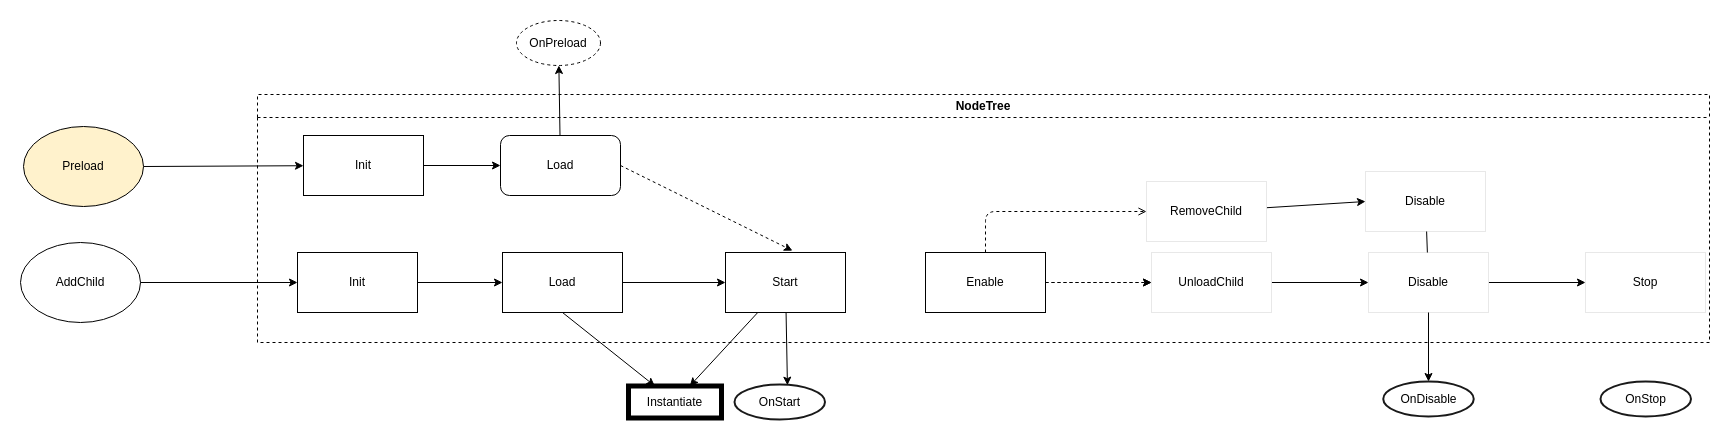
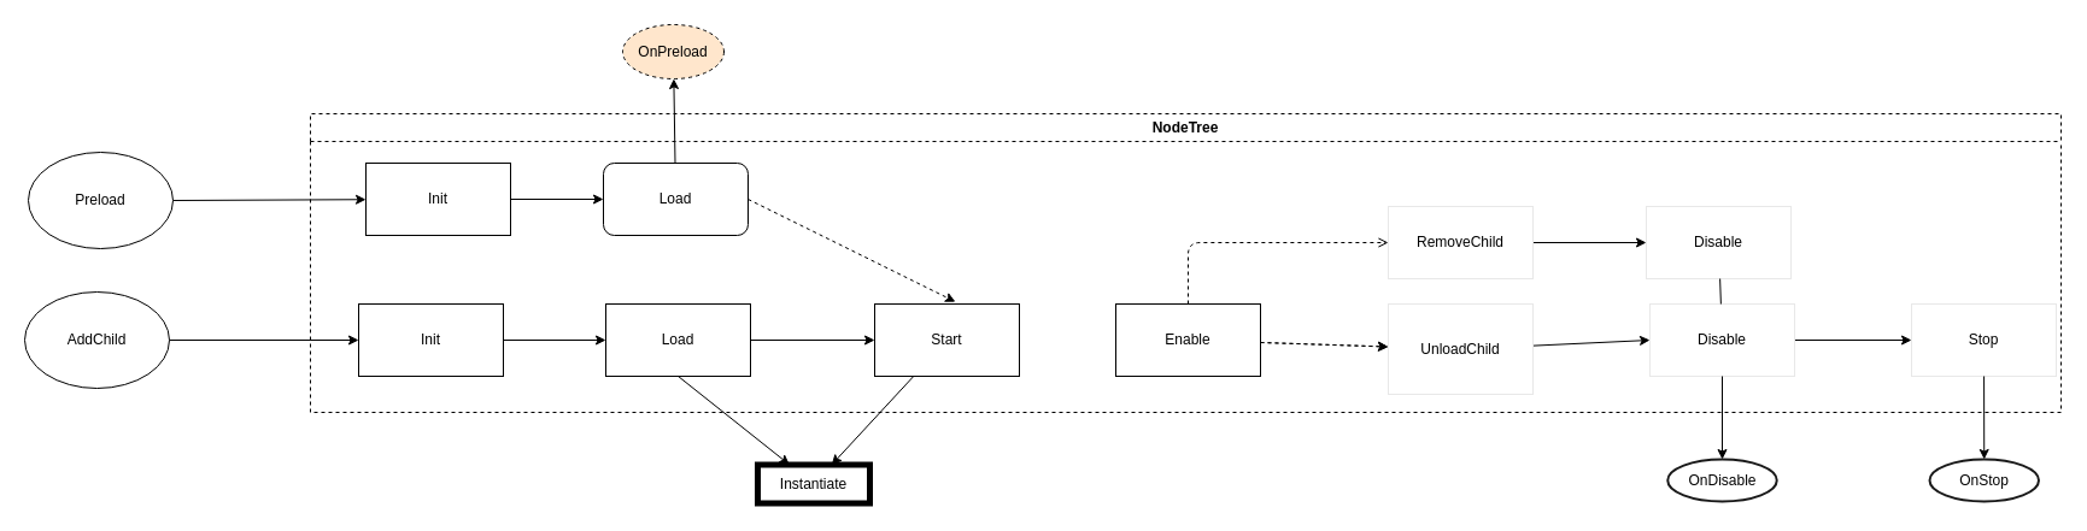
- <mxCell id="31" value="OnPreload" style="ellipse;whiteSpace=wrap;html=1;rounded=1;dashed=1;" parent="4" vertex="1"><mxGeometry x="259" y="-74" width="84" height="45" as="geometry" /></mxCell>
+ <mxCell id="31" value="OnPreload" style="ellipse;whiteSpace=wrap;html=1;rounded=1;dashed=1;fillColor=#ffe6cc;" parent="4" vertex="1"><mxGeometry x="259" y="-74" width="84" height="45" as="geometry" /></mxCell>
- <mxCell id="40" value="Preload" style="ellipse;whiteSpace=wrap;html=1;fillColor=#fff2cc;" parent="1" vertex="1"><mxGeometry x="23" y="126" width="120" height="80" as="geometry" /></mxCell>
+ <mxCell id="40" value="Preload" style="ellipse;whiteSpace=wrap;html=1;" parent="1" vertex="1"><mxGeometry x="23" y="126" width="120" height="80" as="geometry" /></mxCell>
- <mxCell id="22" value="RemoveChild" style="rounded=0;whiteSpace=wrap;html=1;strokeColor=#E6E6E6;strokeWidth=1;opacity=90;" parent="4" vertex="1"><mxGeometry x="889" y="87" width="120" height="60" as="geometry" /></mxCell>
+ <mxCell id="22" value="RemoveChild" style="rounded=0;whiteSpace=wrap;html=1;strokeColor=#E6E6E6;strokeWidth=1;opacity=90;" parent="4" vertex="1"><mxGeometry x="894" y="77" width="120" height="60" as="geometry" /></mxCell>
- <mxCell id="20" value="UnloadChild" style="rounded=0;whiteSpace=wrap;html=1;strokeColor=#E6E6E6;strokeWidth=1;opacity=90;" parent="4" vertex="1"><mxGeometry x="894" y="158" width="120" height="60" as="geometry" /></mxCell>
+ <mxCell id="20" value="UnloadChild" style="rounded=0;whiteSpace=wrap;html=1;strokeColor=#E6E6E6;strokeWidth=1;opacity=90;" parent="4" vertex="1"><mxGeometry x="894" y="158" width="120" height="75" as="geometry" /></mxCell>
+ <mxCell id="36" style="edgeStyle=none;html=1;entryX=0.5;entryY=0;entryDx=0;entryDy=0;" parent="1" source="7" target="34" edge="1"><mxGeometry relative="1" as="geometry" /></mxCell>
- <mxCell id="35" style="html=1;entryX=0.585;entryY=0.019;entryDx=0;entryDy=0;entryPerimeter=0;" parent="1" source="13" target="33" edge="1"><mxGeometry relative="1" as="geometry" /></mxCell>
- <mxCell id="33" value="OnStart" style="ellipse;whiteSpace=wrap;html=1;rounded=0;strokeWidth=2;opacity=90;" parent="1" vertex="1"><mxGeometry x="734" y="384" width="90.5" height="35" as="geometry" /></mxCell>
